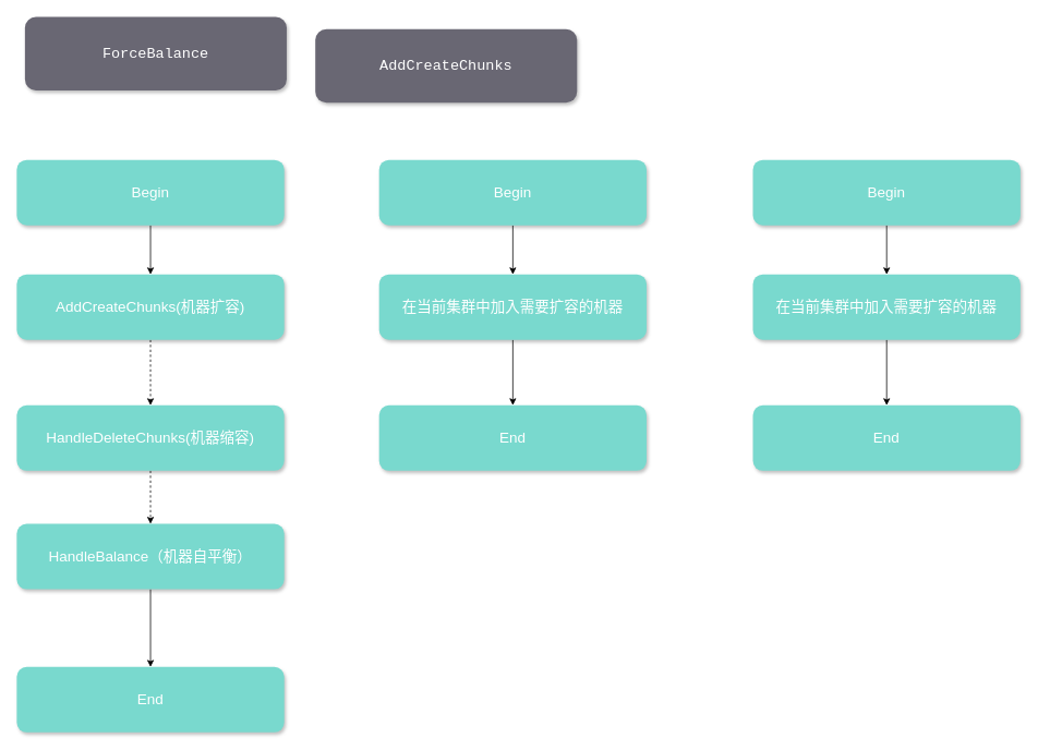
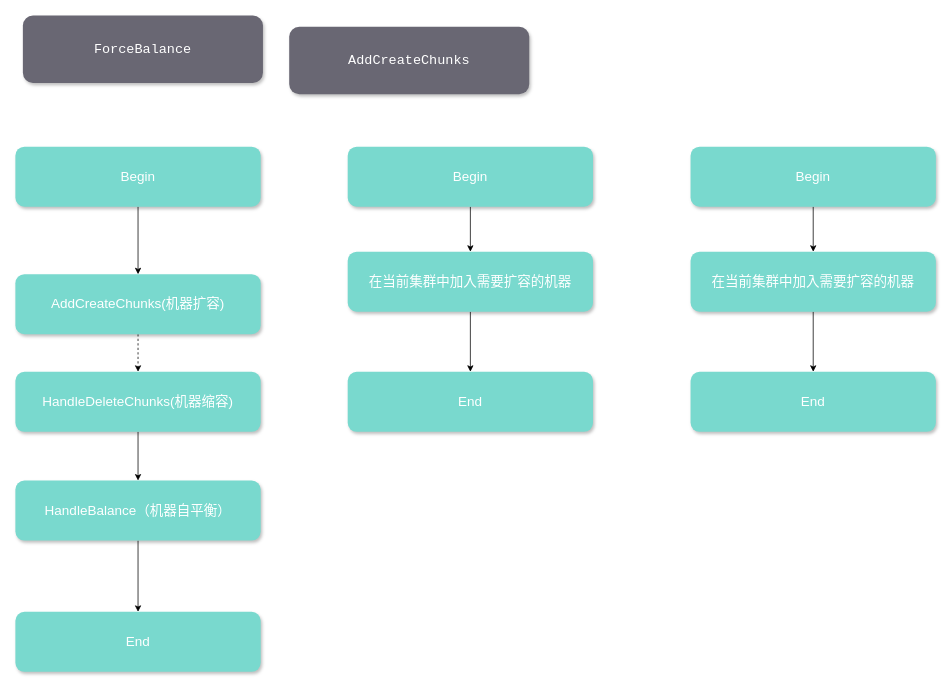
- <mxCell id="3" value="&lt;font style=&quot;font-size: 18px&quot;&gt;AddCreateChunks(机器扩容)&lt;/font&gt;" style="rounded=1;whiteSpace=wrap;html=1;fillColor=#79d9ce;strokeColor=none;shadow=1;glass=0;comic=0;gradientColor=none;fontColor=#FFFFFF;" vertex="1" parent="1"><mxGeometry x="20" y="335" width="327" height="80" as="geometry" /></mxCell>
+ <mxCell id="3" value="&lt;font style=&quot;font-size: 18px&quot;&gt;AddCreateChunks(机器扩容)&lt;/font&gt;" style="rounded=1;whiteSpace=wrap;html=1;fillColor=#79d9ce;strokeColor=none;shadow=1;glass=0;comic=0;gradientColor=none;fontColor=#FFFFFF;" vertex="1" parent="1"><mxGeometry x="20" y="365" width="327" height="80" as="geometry" /></mxCell>
- <mxCell id="4" value="" style="edgeStyle=orthogonalEdgeStyle;rounded=0;orthogonalLoop=1;jettySize=auto;html=1;fontColor=#FFFFFF;dashed=1;" edge="1" parent="1" source="5" target="7"><mxGeometry relative="1" as="geometry" /></mxCell>
+ <mxCell id="4" value="" style="edgeStyle=orthogonalEdgeStyle;rounded=0;orthogonalLoop=1;jettySize=auto;html=1;fontColor=#FFFFFF;" edge="1" parent="1" source="5" target="7"><mxGeometry relative="1" as="geometry" /></mxCell>
